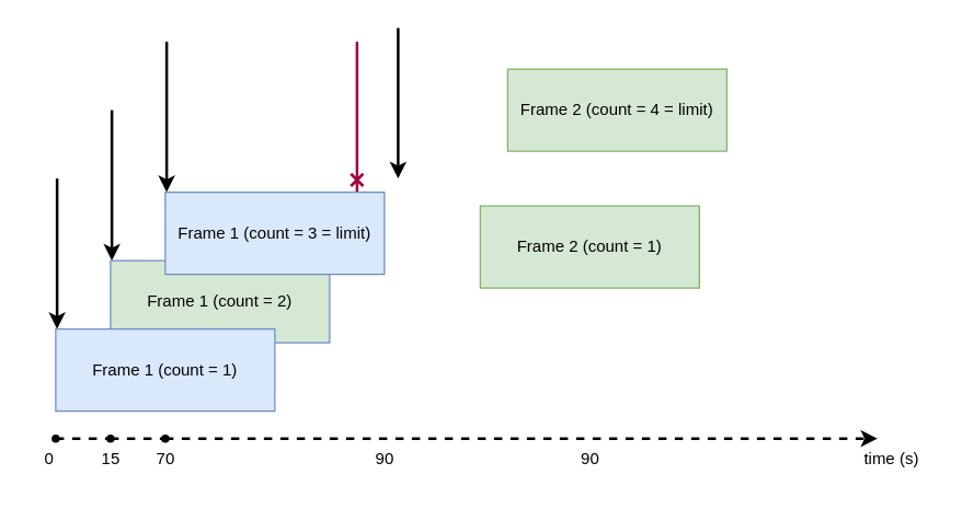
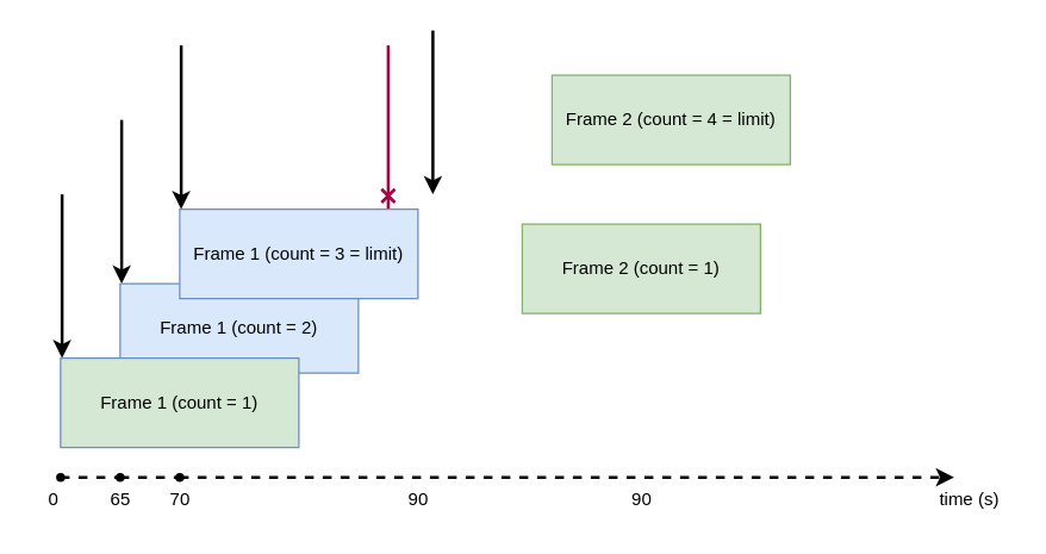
- <mxCell id="19" value="Frame 1 (count = 2)" style="rounded=0;whiteSpace=wrap;html=1;fillColor=#d5e8d4;strokeColor=#6c8ebf;fontColor=#000000;" vertex="1" parent="1"><mxGeometry x="80" y="190" width="160" height="60" as="geometry" /></mxCell>
+ <mxCell id="19" value="Frame 1 (count = 2)" style="rounded=0;whiteSpace=wrap;html=1;fillColor=#dae8fc;strokeColor=#6c8ebf;fontColor=#000000;" vertex="1" parent="1"><mxGeometry x="80" y="190" width="160" height="60" as="geometry" /></mxCell>
- <mxCell id="20" value="Frame 1 (count = 1)" style="rounded=0;whiteSpace=wrap;html=1;fillColor=#dae8fc;strokeColor=#6c8ebf;fontColor=#000000;" vertex="1" parent="1"><mxGeometry x="40" y="240" width="160" height="60" as="geometry" /></mxCell>
+ <mxCell id="20" value="Frame 1 (count = 1)" style="rounded=0;whiteSpace=wrap;html=1;fillColor=#d5e8d4;strokeColor=#6c8ebf;fontColor=#000000;" vertex="1" parent="1"><mxGeometry x="40" y="240" width="160" height="60" as="geometry" /></mxCell>
- <mxCell id="12" value="15" style="text;html=1;align=center;verticalAlign=middle;resizable=0;points=[];autosize=1;strokeColor=none;fillColor=none;fontColor=default;" vertex="1" parent="1"><mxGeometry x="60" y="320" width="40" height="30" as="geometry" /></mxCell>
+ <mxCell id="12" value="65" style="text;html=1;align=center;verticalAlign=middle;resizable=0;points=[];autosize=1;strokeColor=none;fillColor=none;fontColor=default;" vertex="1" parent="1"><mxGeometry x="60" y="320" width="40" height="30" as="geometry" /></mxCell>
